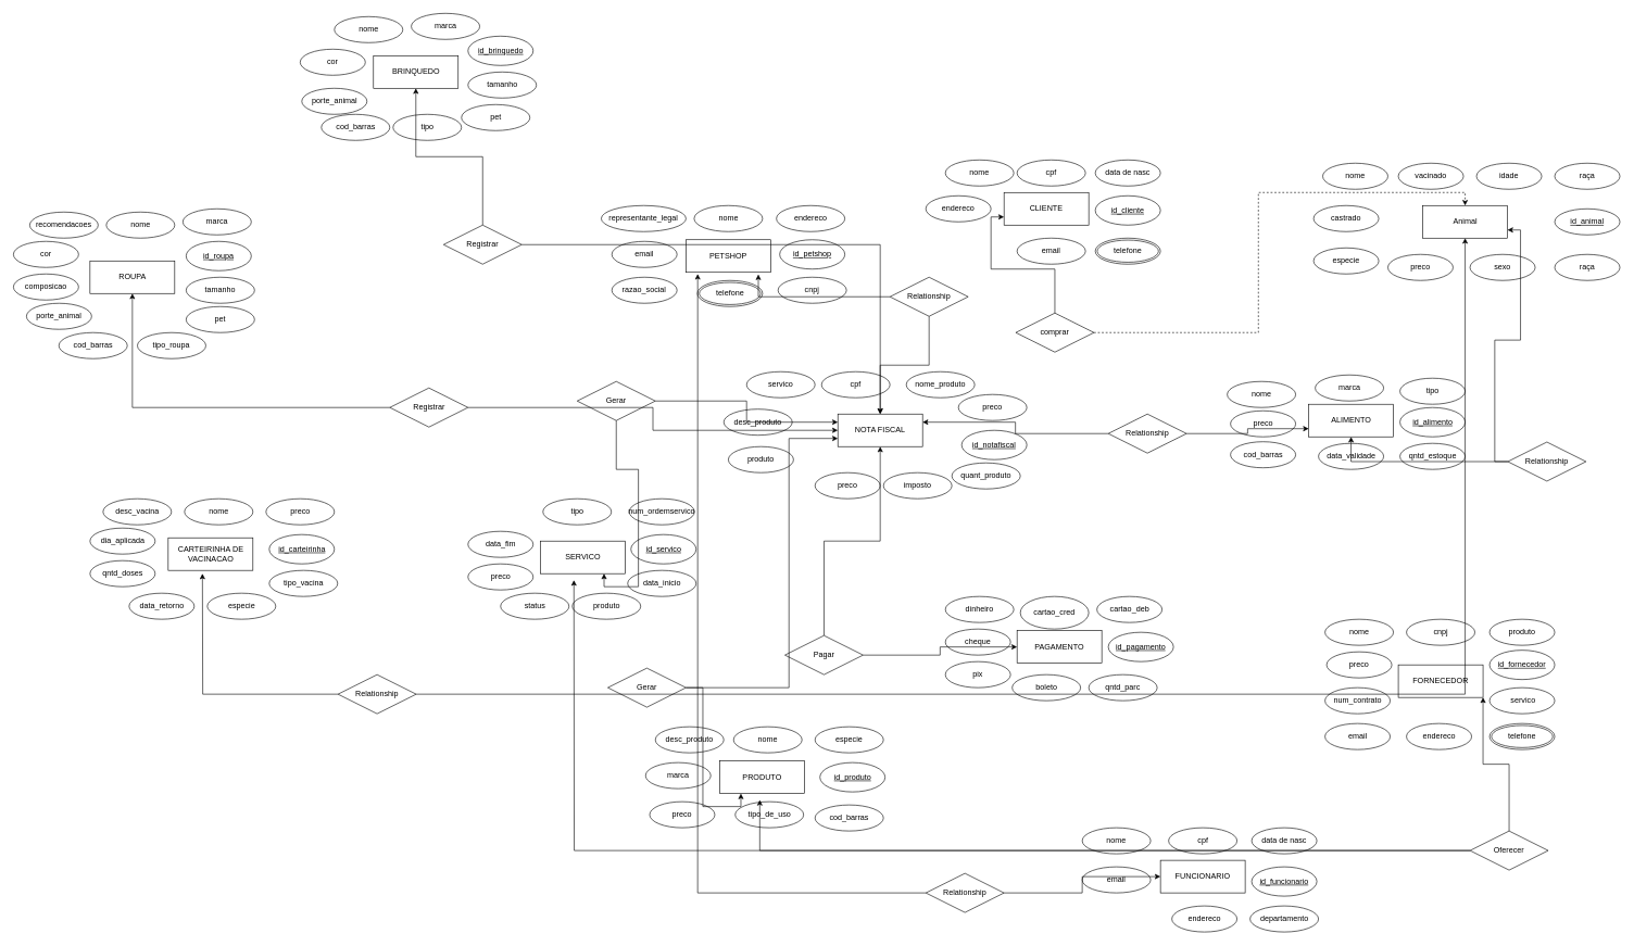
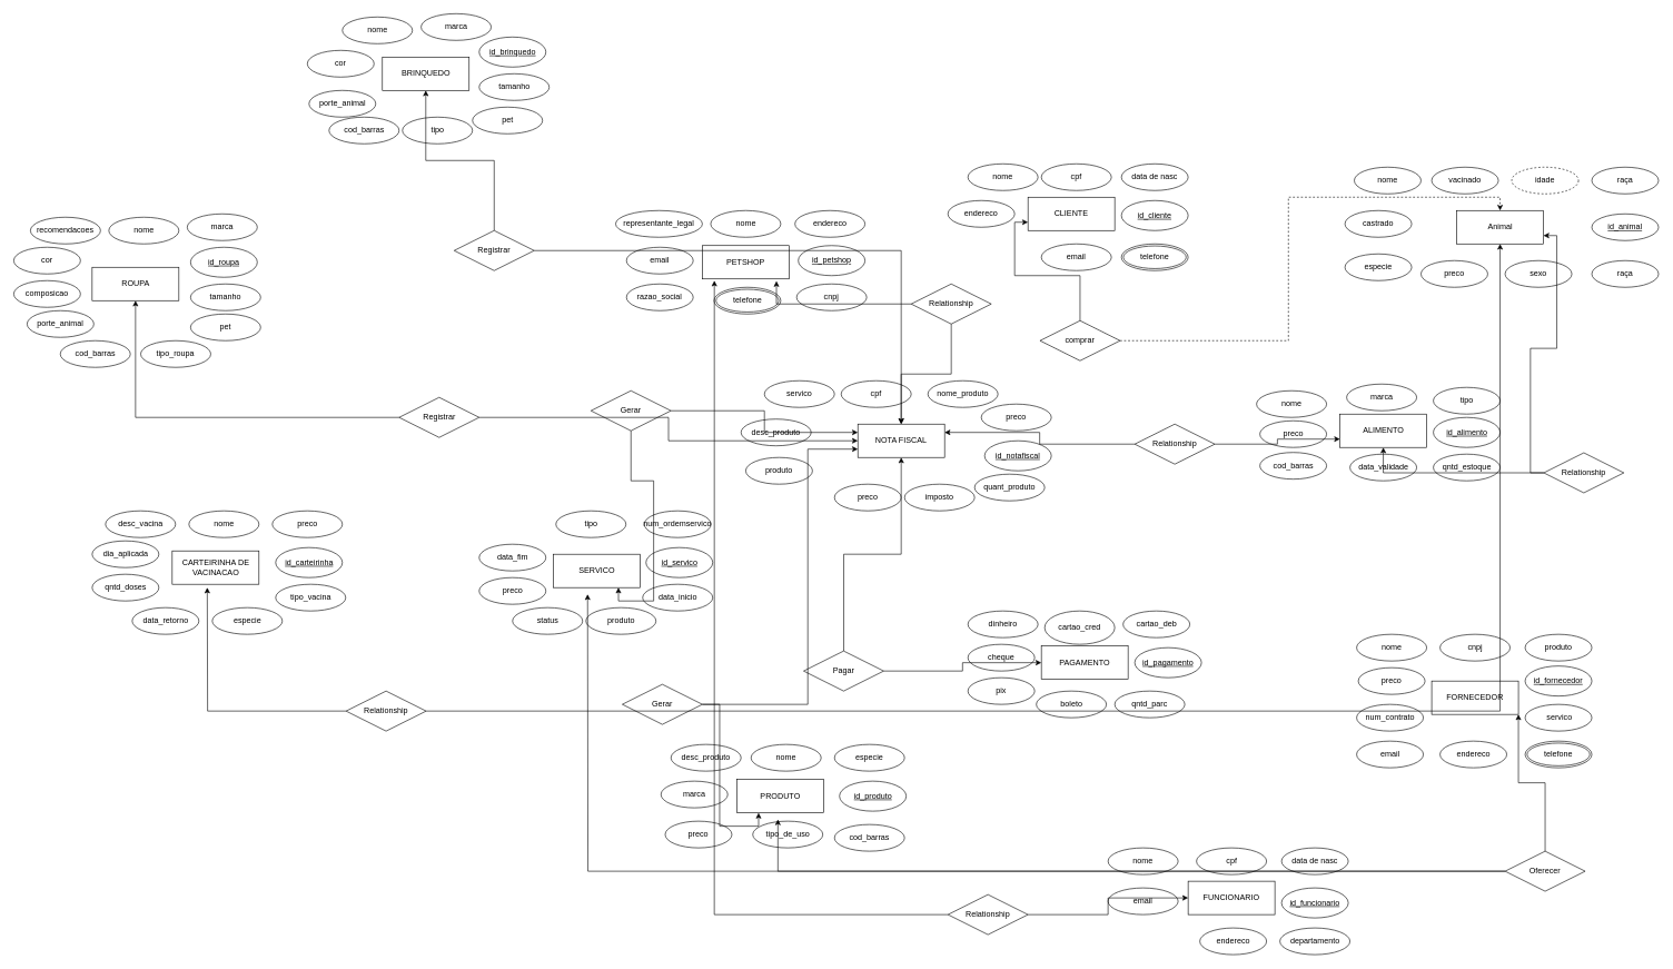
- <mxCell id="12" value="idade" style="ellipse;whiteSpace=wrap;html=1;align=center;" vertex="1" parent="1"><mxGeometry x="2265" y="250" width="100" height="40" as="geometry" /></mxCell>
+ <mxCell id="12" value="idade" style="ellipse;whiteSpace=wrap;html=1;align=center;dashed=1;" vertex="1" parent="1"><mxGeometry x="2265" y="250" width="100" height="40" as="geometry" /></mxCell>
